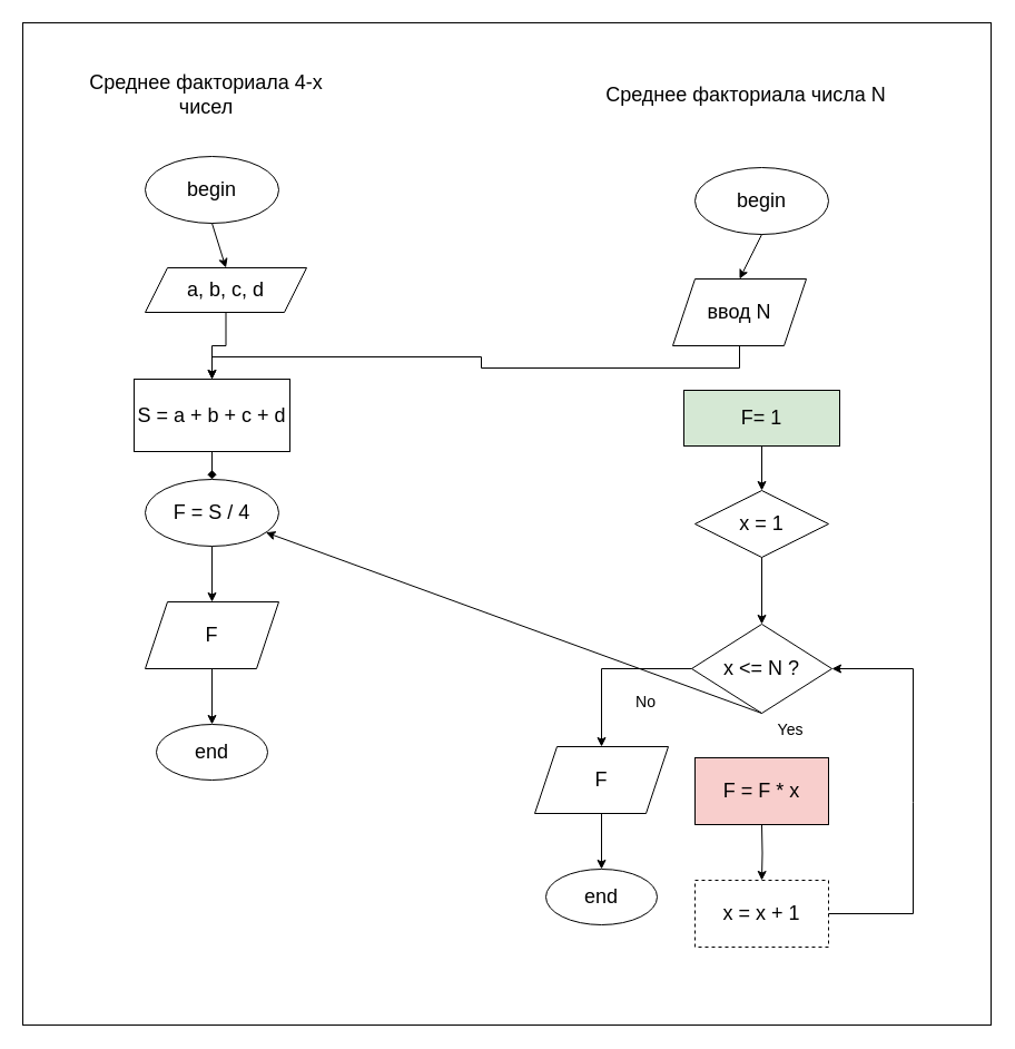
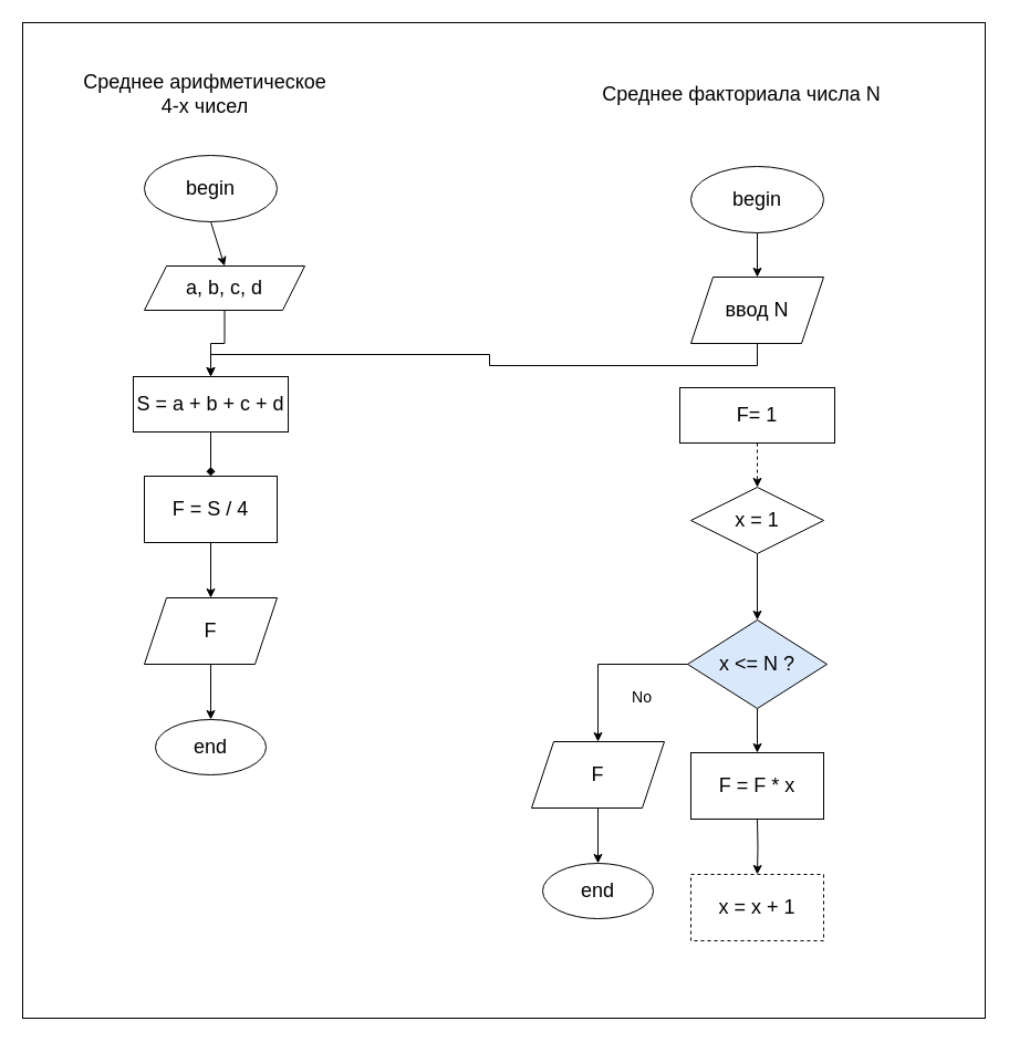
- <mxCell id="14" value="&lt;font style=&quot;font-size: 18px;&quot;&gt;Среднее факториала 4-х чисел&lt;/font&gt;" style="text;html=1;strokeColor=none;fillColor=none;align=center;verticalAlign=middle;whiteSpace=wrap;rounded=0;" vertex="1" parent="1"><mxGeometry x="70" y="80" width="230" height="10" as="geometry" /></mxCell>
+ <mxCell id="14" value="&lt;font style=&quot;font-size: 18px;&quot;&gt;Среднее арифметическое 4-х чисел&lt;/font&gt;" style="text;html=1;strokeColor=none;fillColor=none;align=center;verticalAlign=middle;whiteSpace=wrap;rounded=0;" vertex="1" parent="1"><mxGeometry x="70" y="80" width="230" height="10" as="geometry" /></mxCell>
- <mxCell id="18" value="&lt;font style=&quot;font-size: 18px;&quot;&gt;ввод N&lt;/font&gt;" style="shape=parallelogram;perimeter=parallelogramPerimeter;whiteSpace=wrap;html=1;fixedSize=1;" vertex="1" parent="1"><mxGeometry x="604" y="250" width="120" height="60" as="geometry" /></mxCell>
+ <mxCell id="18" value="&lt;font style=&quot;font-size: 18px;&quot;&gt;ввод N&lt;/font&gt;" style="shape=parallelogram;perimeter=parallelogramPerimeter;whiteSpace=wrap;html=1;fixedSize=1;" vertex="1" parent="1"><mxGeometry x="624" y="250" width="120" height="60" as="geometry" /></mxCell>
- <mxCell id="8" value="&lt;font style=&quot;font-size: 18px;&quot;&gt;S = a + b + c + d&lt;/font&gt;" style="rounded=0;whiteSpace=wrap;html=1;" vertex="1" parent="1"><mxGeometry x="120" y="340" width="140" height="65" as="geometry" /></mxCell>
+ <mxCell id="8" value="&lt;font style=&quot;font-size: 18px;&quot;&gt;S = a + b + c + d&lt;/font&gt;" style="rounded=0;whiteSpace=wrap;html=1;" vertex="1" parent="1"><mxGeometry x="120" y="340" width="140" height="50" as="geometry" /></mxCell>
- <mxCell id="21" value="&lt;font style=&quot;font-size: 18px;&quot;&gt;F= 1&lt;/font&gt;" style="rounded=0;whiteSpace=wrap;html=1;fillColor=#d5e8d4;" vertex="1" parent="1"><mxGeometry x="614" y="350" width="140" height="50" as="geometry" /></mxCell>
+ <mxCell id="21" value="&lt;font style=&quot;font-size: 18px;&quot;&gt;F= 1&lt;/font&gt;" style="rounded=0;whiteSpace=wrap;html=1;" vertex="1" parent="1"><mxGeometry x="614" y="350" width="140" height="50" as="geometry" /></mxCell>
- <mxCell id="20" style="edgeStyle=orthogonalEdgeStyle;rounded=0;orthogonalLoop=1;jettySize=auto;html=1;" edge="1" parent="1" source="21" target="22"><mxGeometry relative="1" as="geometry"><mxPoint x="684" y="440" as="targetPoint" /></mxGeometry></mxCell>
+ <mxCell id="20" style="edgeStyle=orthogonalEdgeStyle;rounded=0;orthogonalLoop=1;jettySize=auto;html=1;dashed=1;" edge="1" parent="1" source="21" target="22"><mxGeometry relative="1" as="geometry"><mxPoint x="684" y="440" as="targetPoint" /></mxGeometry></mxCell>
- <mxCell id="10" value="&lt;font style=&quot;font-size: 18px;&quot;&gt;F = S / 4&lt;/font&gt;" style="ellipse;whiteSpace=wrap;html=1;" vertex="1" parent="1"><mxGeometry x="130" y="430" width="120" height="60" as="geometry" /></mxCell>
+ <mxCell id="10" value="&lt;font style=&quot;font-size: 18px;&quot;&gt;F = S / 4&lt;/font&gt;" style="rounded=0;whiteSpace=wrap;html=1;" vertex="1" parent="1"><mxGeometry x="130" y="430" width="120" height="60" as="geometry" /></mxCell>
- <mxCell id="31" value="" style="endArrow=classic;html=1;rounded=0;exitX=0.5;exitY=1;exitDx=0;exitDy=0;" edge="1" parent="1" source="26" target="10"><mxGeometry width="50" height="50" relative="1" as="geometry"><mxPoint x="580" y="690" as="sourcePoint" /><mxPoint x="630" y="640" as="targetPoint" /></mxGeometry></mxCell>
+ <mxCell id="31" value="" style="endArrow=classic;html=1;rounded=0;exitX=0.5;exitY=1;exitDx=0;exitDy=0;entryX=0.5;entryY=0;entryDx=0;entryDy=0;" edge="1" parent="1" source="26" target="30"><mxGeometry width="50" height="50" relative="1" as="geometry"><mxPoint x="580" y="690" as="sourcePoint" /><mxPoint x="630" y="640" as="targetPoint" /></mxGeometry></mxCell>
- <mxCell id="26" value="&lt;font style=&quot;font-size: 18px;&quot;&gt;x &amp;lt;= N ?&lt;/font&gt;" style="rhombus;whiteSpace=wrap;html=1;" vertex="1" parent="1"><mxGeometry x="621" y="560" width="126" height="80" as="geometry" /></mxCell>
+ <mxCell id="26" value="&lt;font style=&quot;font-size: 18px;&quot;&gt;x &amp;lt;= N ?&lt;/font&gt;" style="rhombus;whiteSpace=wrap;html=1;fillColor=#dae8fc;" vertex="1" parent="1"><mxGeometry x="621" y="560" width="126" height="80" as="geometry" /></mxCell>
- <mxCell id="32" value="&lt;font style=&quot;font-size: 14px;&quot;&gt;Yes&lt;/font&gt;" style="text;html=1;strokeColor=none;fillColor=none;align=center;verticalAlign=middle;whiteSpace=wrap;rounded=0;" vertex="1" parent="1"><mxGeometry x="680" y="640" width="60" height="30" as="geometry" /></mxCell>
- <mxCell id="30" value="&lt;font style=&quot;font-size: 18px;&quot;&gt;F = F * x&lt;/font&gt;" style="rounded=0;whiteSpace=wrap;html=1;fillColor=#f8cecc;" vertex="1" parent="1"><mxGeometry x="624" y="680" width="120" height="60" as="geometry" /></mxCell>
+ <mxCell id="30" value="&lt;font style=&quot;font-size: 18px;&quot;&gt;F = F * x&lt;/font&gt;" style="rounded=0;whiteSpace=wrap;html=1;" vertex="1" parent="1"><mxGeometry x="624" y="680" width="120" height="60" as="geometry" /></mxCell>
- <mxCell id="35" value="" style="endArrow=classic;html=1;rounded=0;exitX=1;exitY=0.5;exitDx=0;exitDy=0;entryX=1;entryY=0.5;entryDx=0;entryDy=0;" edge="1" parent="1" source="34" target="26"><mxGeometry width="50" height="50" relative="1" as="geometry"><mxPoint x="580" y="680" as="sourcePoint" /><mxPoint x="630" y="630" as="targetPoint" /><Array as="points"><mxPoint x="820" y="820" /><mxPoint x="820" y="720" /><mxPoint x="820" y="600" /></Array></mxGeometry></mxCell>
